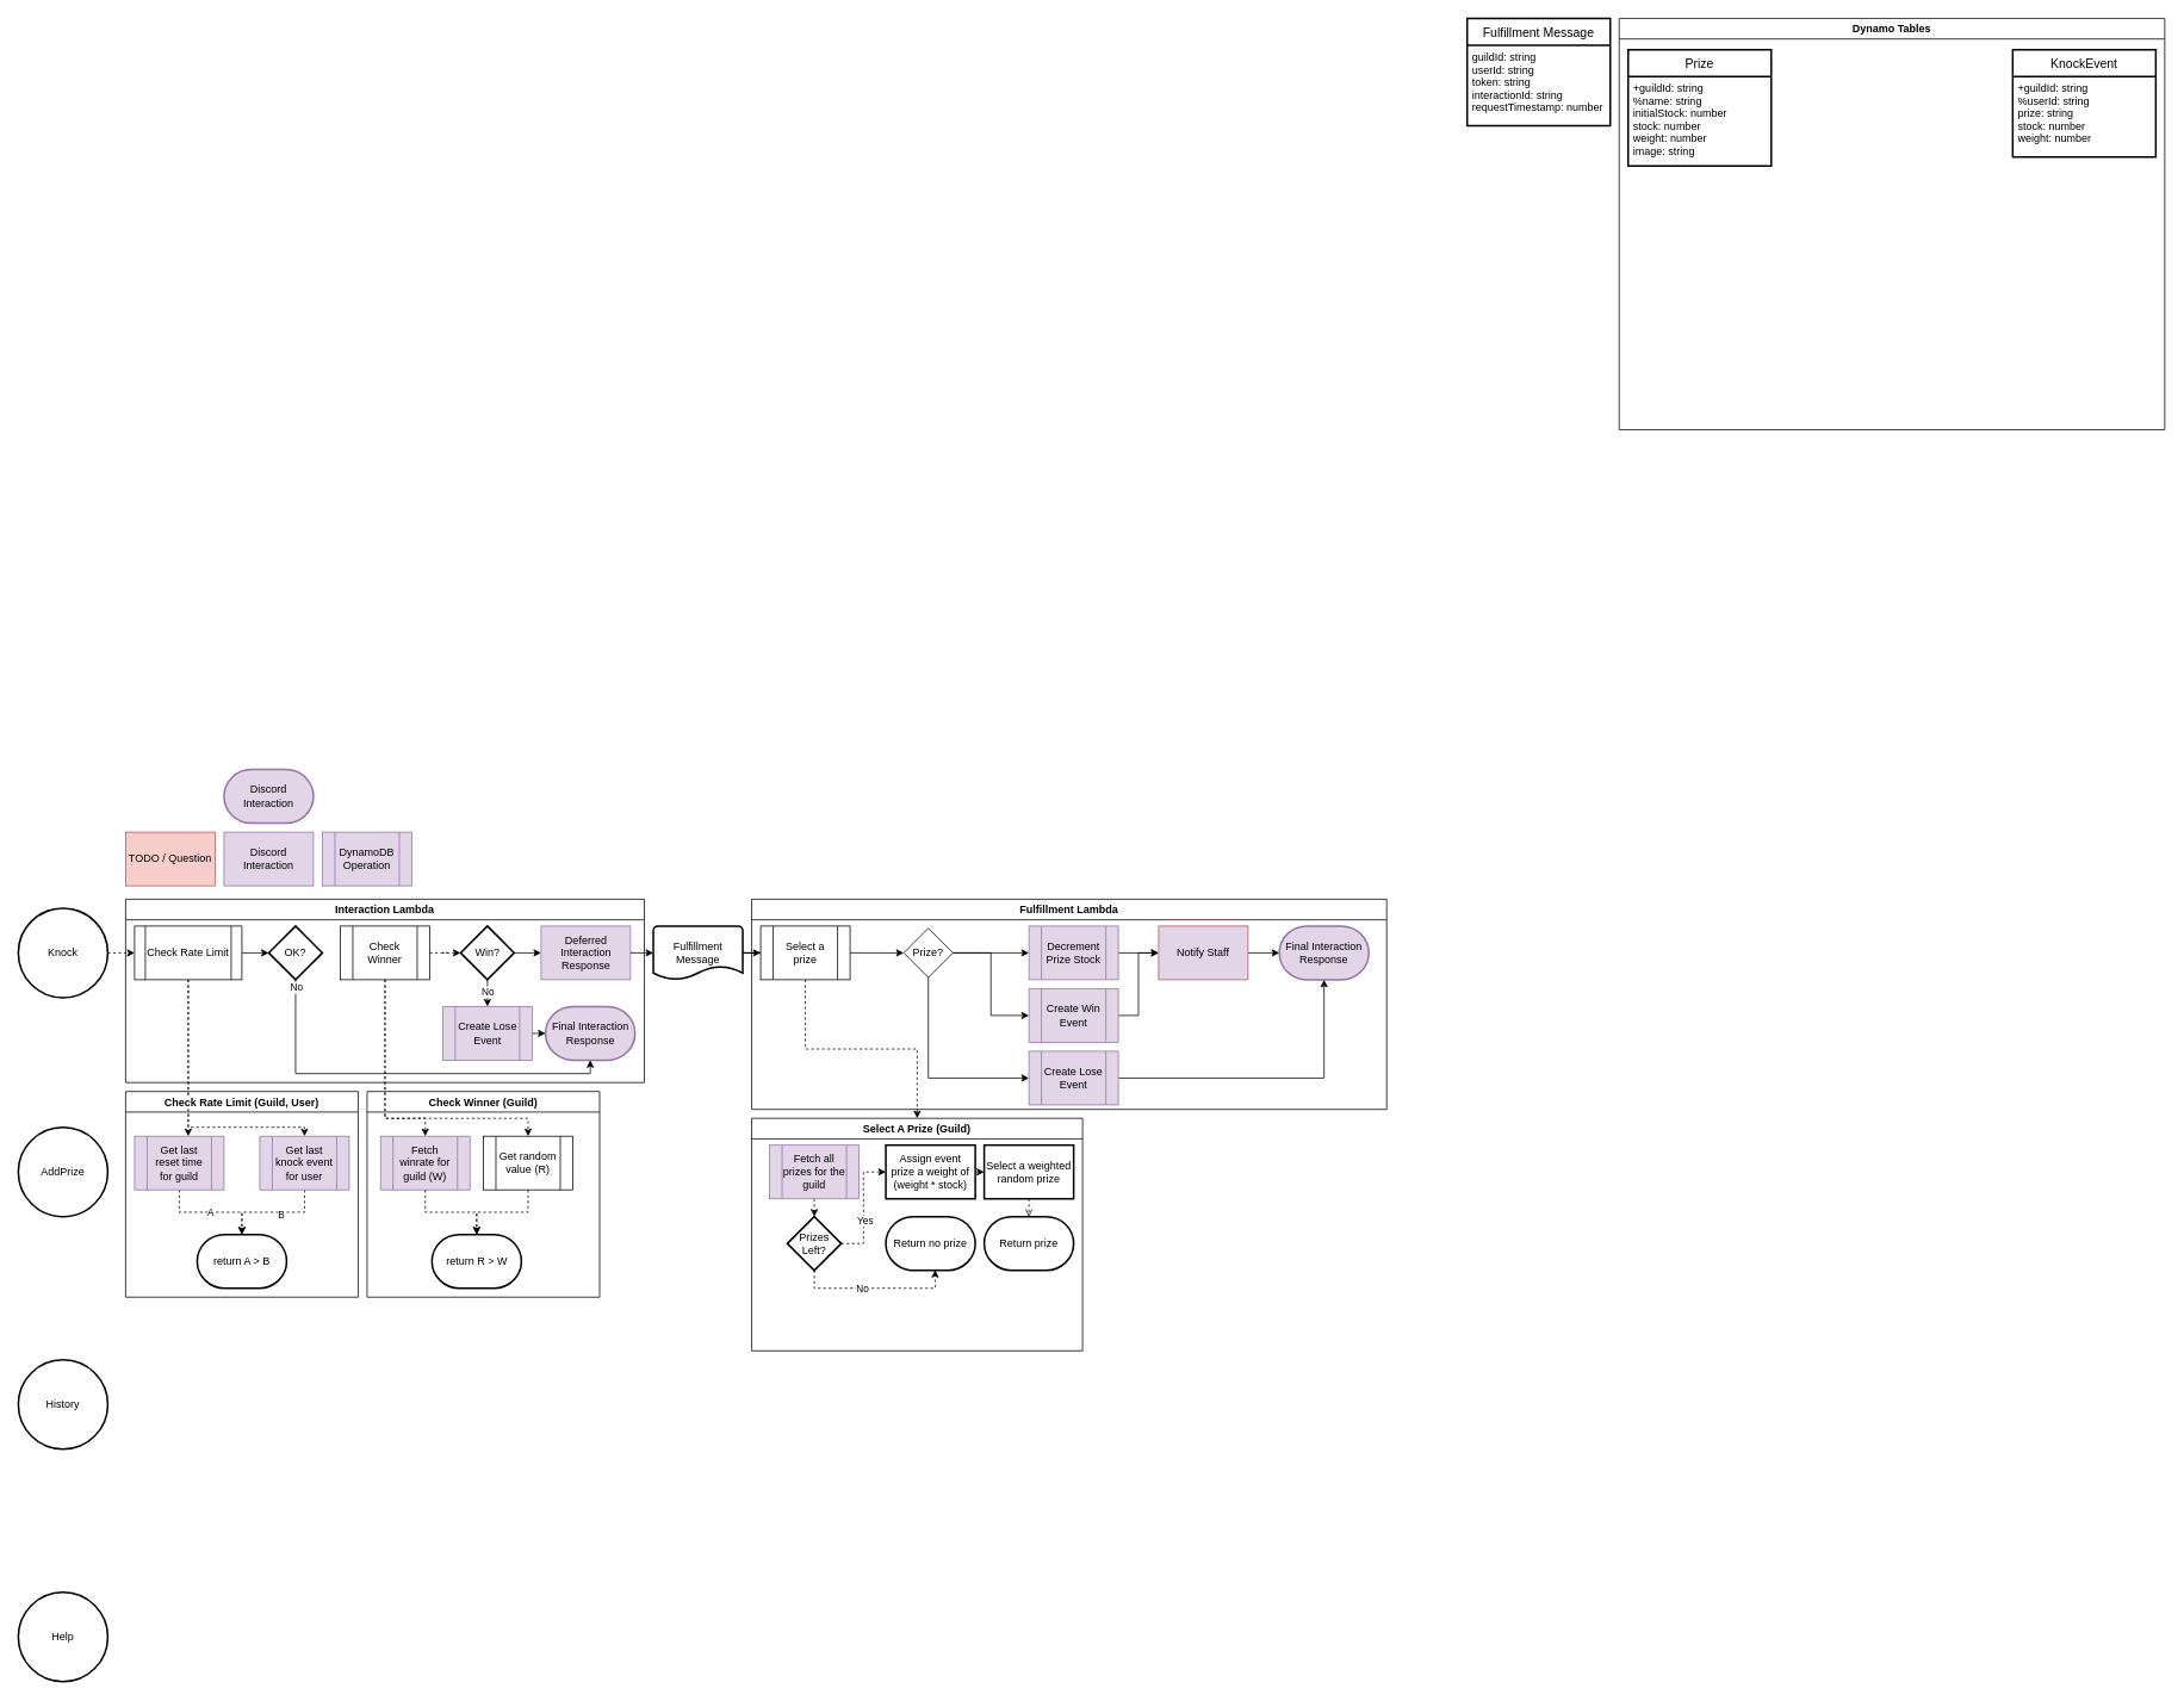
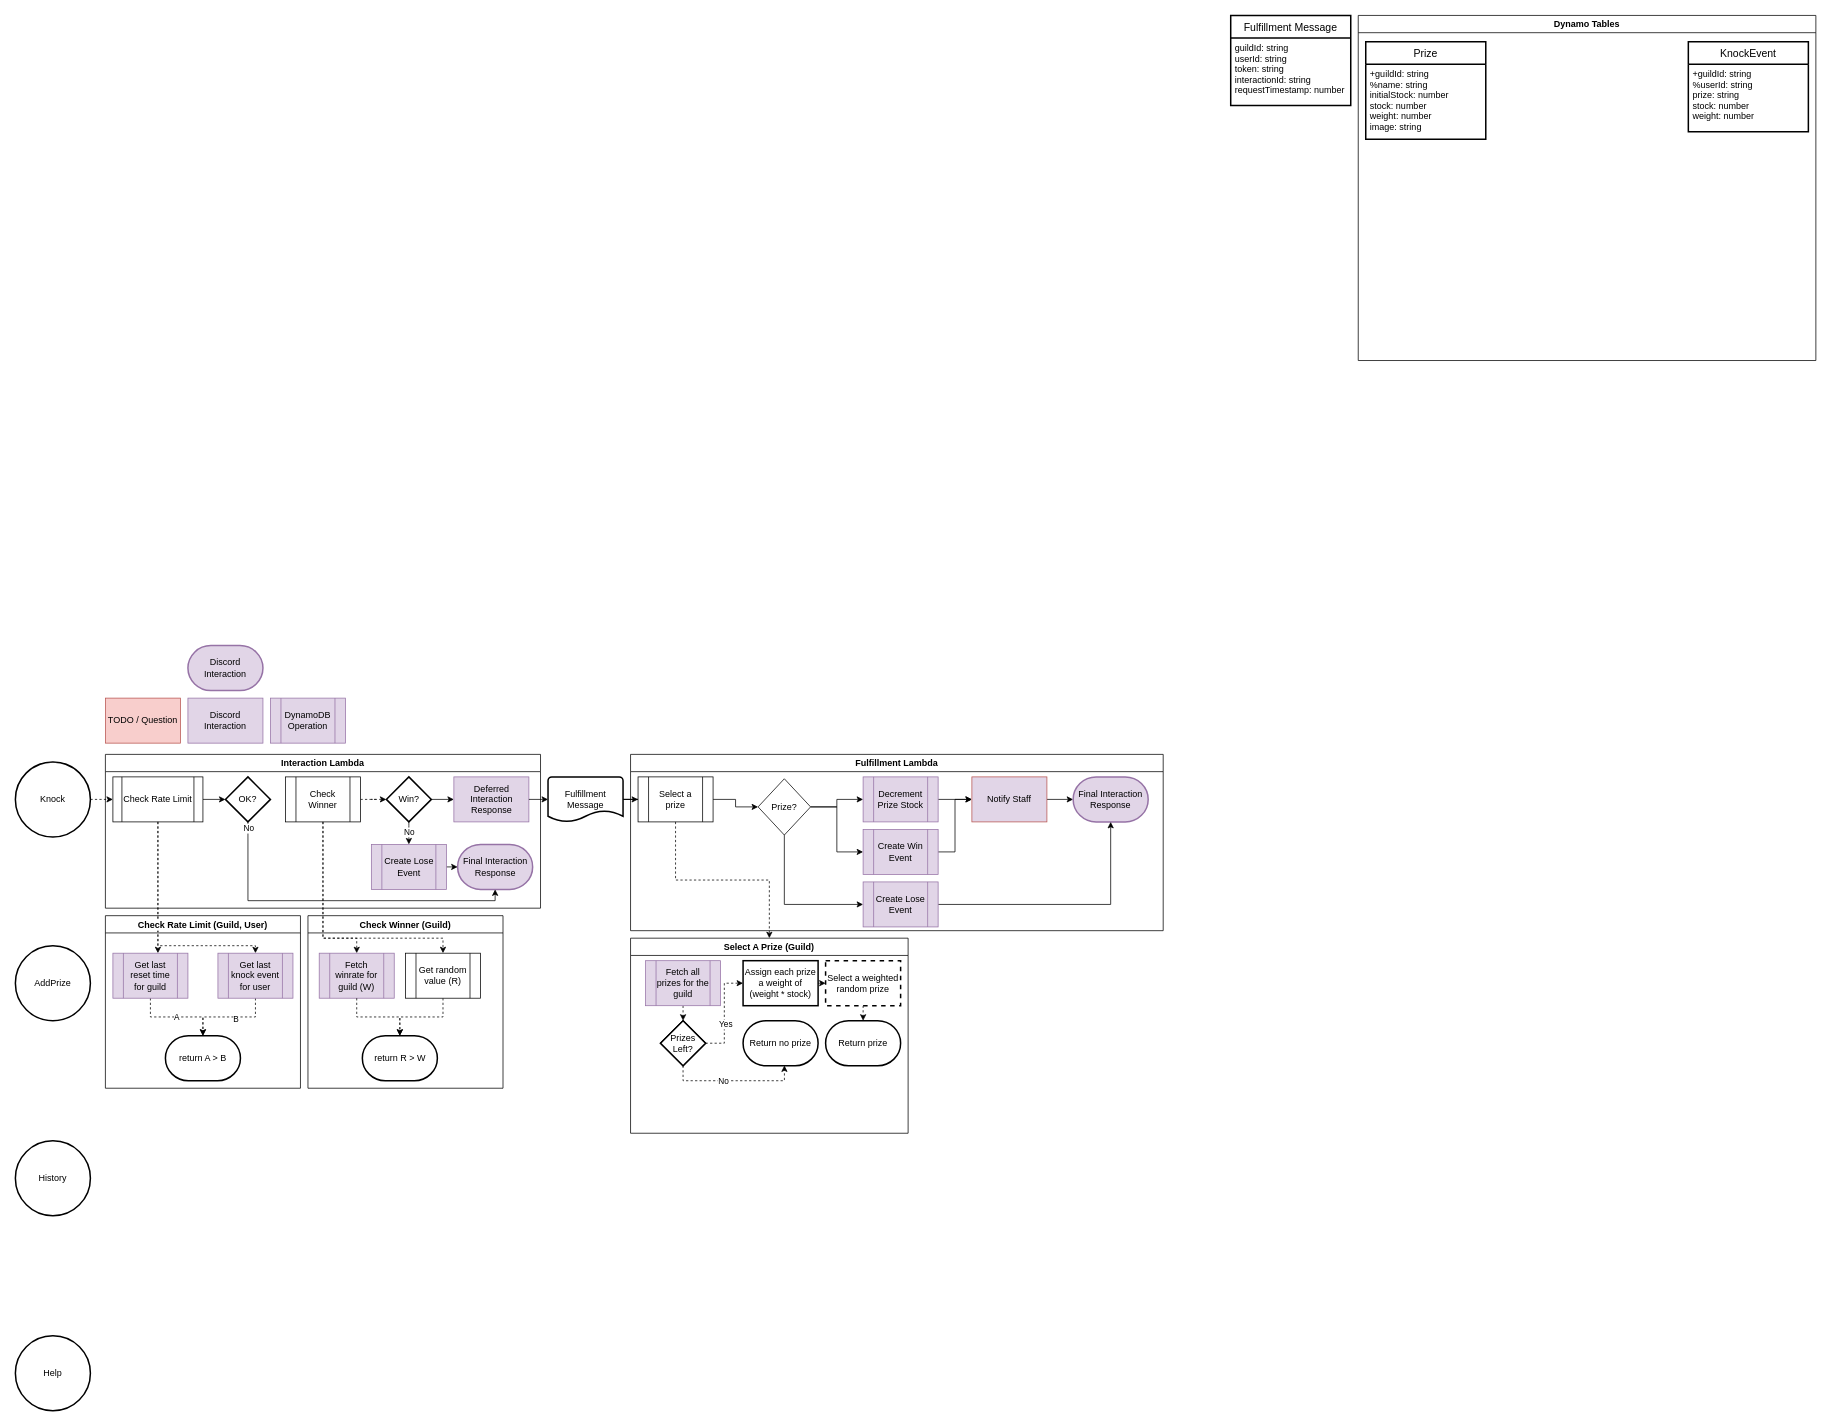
- <mxCell id="29" value="Prize?" style="rhombus;whiteSpace=wrap;html=1;rounded=0;sketch=0;" parent="23" vertex="1"><mxGeometry x="170" y="32.5" width="55" height="55" as="geometry" /></mxCell>
+ <mxCell id="29" value="Prize?" style="rhombus;whiteSpace=wrap;html=1;rounded=0;sketch=0;" parent="23" vertex="1"><mxGeometry x="170" y="32.5" width="70" height="75" as="geometry" /></mxCell>
- <mxCell id="56" value="Assign event prize a weight of (weight * stock)" style="rounded=0;whiteSpace=wrap;html=1;absoluteArcSize=1;arcSize=14;strokeWidth=2;sketch=0;" parent="54" vertex="1"><mxGeometry x="150" y="30" width="100" height="60" as="geometry" /></mxCell>
+ <mxCell id="56" value="Assign each prize a weight of (weight * stock)" style="rounded=0;whiteSpace=wrap;html=1;absoluteArcSize=1;arcSize=14;strokeWidth=2;sketch=0;" parent="54" vertex="1"><mxGeometry x="150" y="30" width="100" height="60" as="geometry" /></mxCell>
- <mxCell id="61" value="Select a weighted random prize" style="rounded=0;whiteSpace=wrap;html=1;absoluteArcSize=1;arcSize=14;strokeWidth=2;sketch=0;" parent="54" vertex="1"><mxGeometry x="260" y="30" width="100" height="60" as="geometry" /></mxCell>
+ <mxCell id="61" value="Select a weighted random prize" style="rounded=0;whiteSpace=wrap;html=1;absoluteArcSize=1;arcSize=14;strokeWidth=2;sketch=0;dashed=1;" parent="54" vertex="1"><mxGeometry x="260" y="30" width="100" height="60" as="geometry" /></mxCell>
- <mxCell id="60" style="edgeStyle=orthogonalEdgeStyle;rounded=0;sketch=0;orthogonalLoop=1;jettySize=auto;html=1;exitX=0.5;exitY=1;exitDx=0;exitDy=0;entryX=0.5;entryY=0;entryDx=0;entryDy=0;entryPerimeter=0;dashed=1;endArrow=open;" edge="1" parent="54" source="61" target="68"><mxGeometry relative="1" as="geometry" /></mxCell>
+ <mxCell id="60" style="edgeStyle=orthogonalEdgeStyle;rounded=0;sketch=0;orthogonalLoop=1;jettySize=auto;html=1;exitX=0.5;exitY=1;exitDx=0;exitDy=0;entryX=0.5;entryY=0;entryDx=0;entryDy=0;entryPerimeter=0;dashed=1;" edge="1" parent="54" source="61" target="68"><mxGeometry relative="1" as="geometry" /></mxCell>
